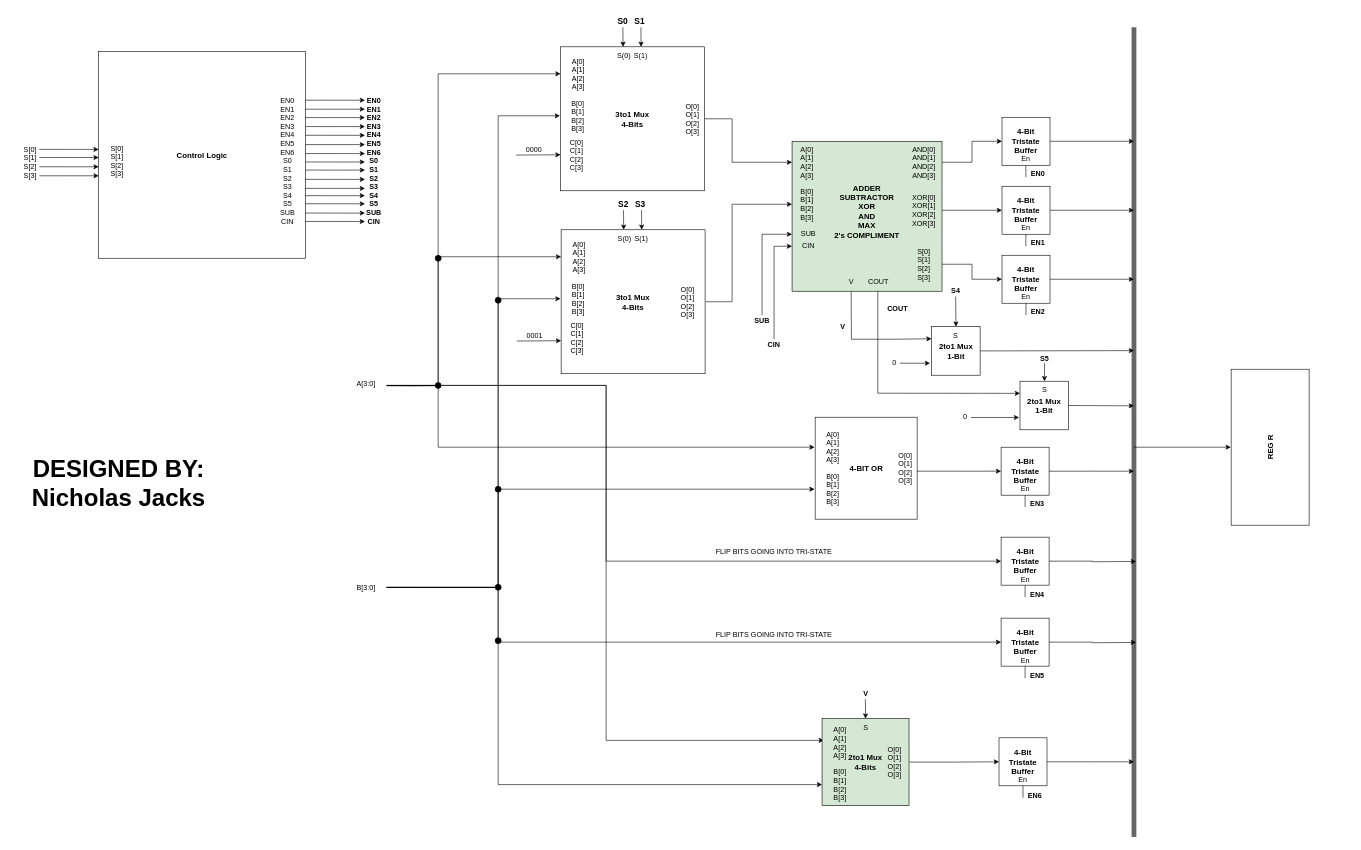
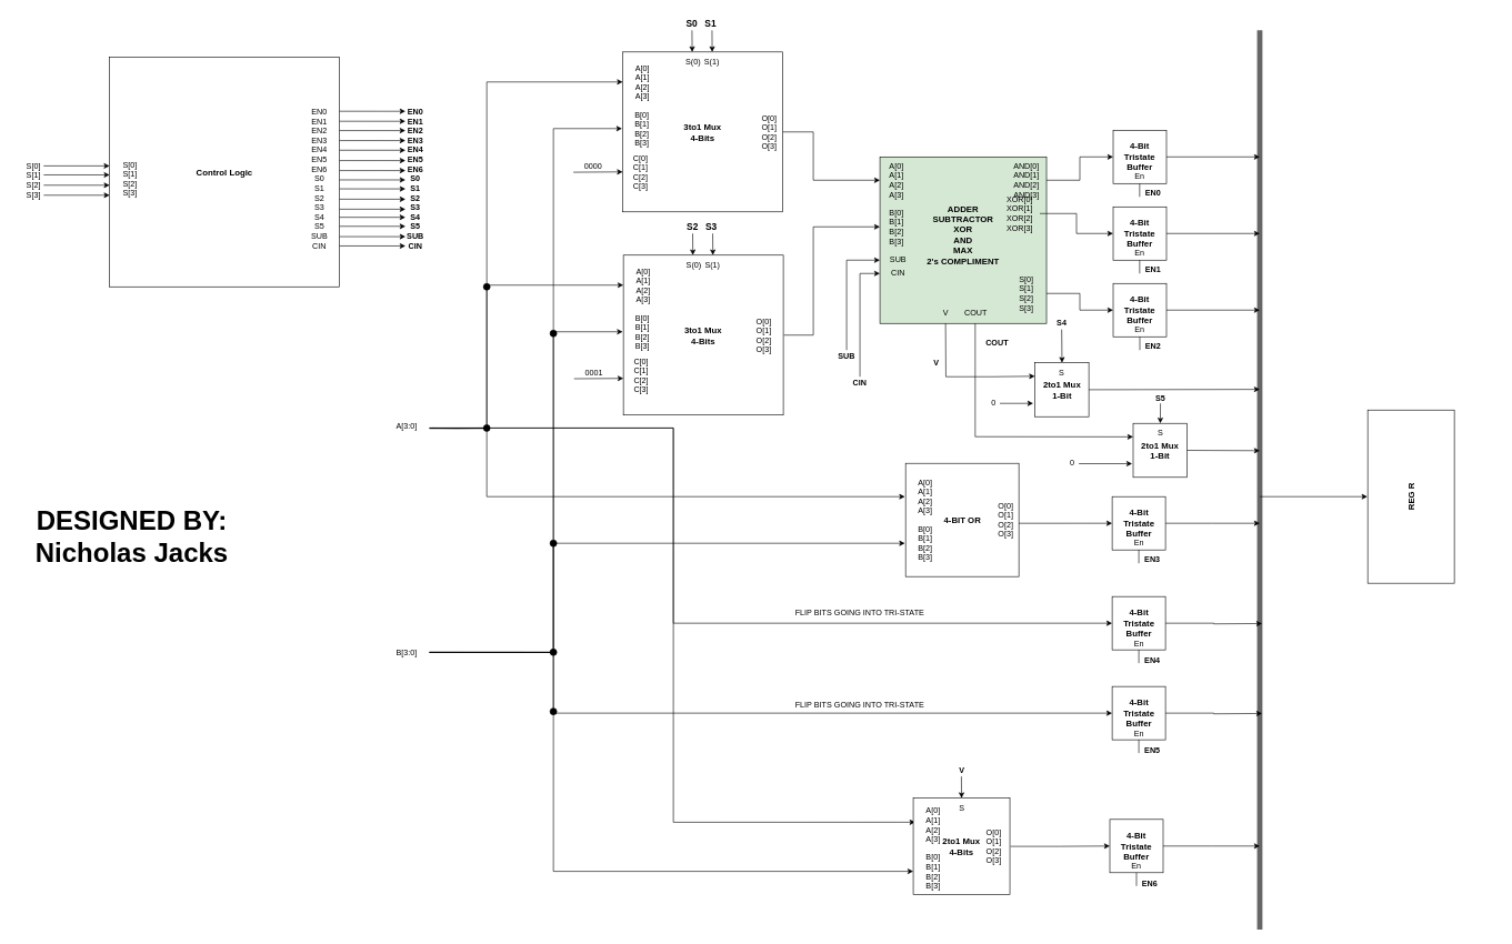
- <mxCell id="8" value="&lt;div&gt;XOR[0]&lt;/div&gt;&lt;div&gt;XOR[1]&lt;/div&gt;&lt;div&gt;XOR[2]&lt;/div&gt;&lt;div&gt;XOR[3]&lt;br&gt;&lt;/div&gt;" style="text;html=1;strokeColor=none;fillColor=none;align=center;verticalAlign=middle;whiteSpace=wrap;rounded=0;" parent="1" vertex="1"><mxGeometry x="1510" y="335" width="60" height="30" as="geometry" /></mxCell>
+ <mxCell id="8" value="&lt;div&gt;XOR[0]&lt;/div&gt;&lt;div&gt;XOR[1]&lt;/div&gt;&lt;div&gt;XOR[2]&lt;/div&gt;&lt;div&gt;XOR[3]&lt;br&gt;&lt;/div&gt;" style="text;html=1;strokeColor=none;fillColor=none;align=center;verticalAlign=middle;whiteSpace=wrap;rounded=0;" parent="1" vertex="1"><mxGeometry x="1500" y="305" width="60" height="30" as="geometry" /></mxCell>
- <mxCell id="103" value="&lt;div style=&quot;font-size: 13px;&quot;&gt;2to1 Mux&lt;/div&gt;&lt;div style=&quot;font-size: 13px;&quot;&gt;4-Bits&lt;br style=&quot;font-size: 13px;&quot;&gt;&lt;/div&gt;" style="whiteSpace=wrap;html=1;aspect=fixed;fontStyle=1;fontSize=13;fillColor=#d5e8d4;" parent="1" vertex="1"><mxGeometry x="1370" y="1197.5" width="145" height="145" as="geometry" /></mxCell>
+ <mxCell id="103" value="&lt;div style=&quot;font-size: 13px;&quot;&gt;2to1 Mux&lt;/div&gt;&lt;div style=&quot;font-size: 13px;&quot;&gt;4-Bits&lt;br style=&quot;font-size: 13px;&quot;&gt;&lt;/div&gt;" style="whiteSpace=wrap;html=1;aspect=fixed;fontStyle=1;fontSize=13;" parent="1" vertex="1"><mxGeometry x="1370" y="1197.5" width="145" height="145" as="geometry" /></mxCell>
